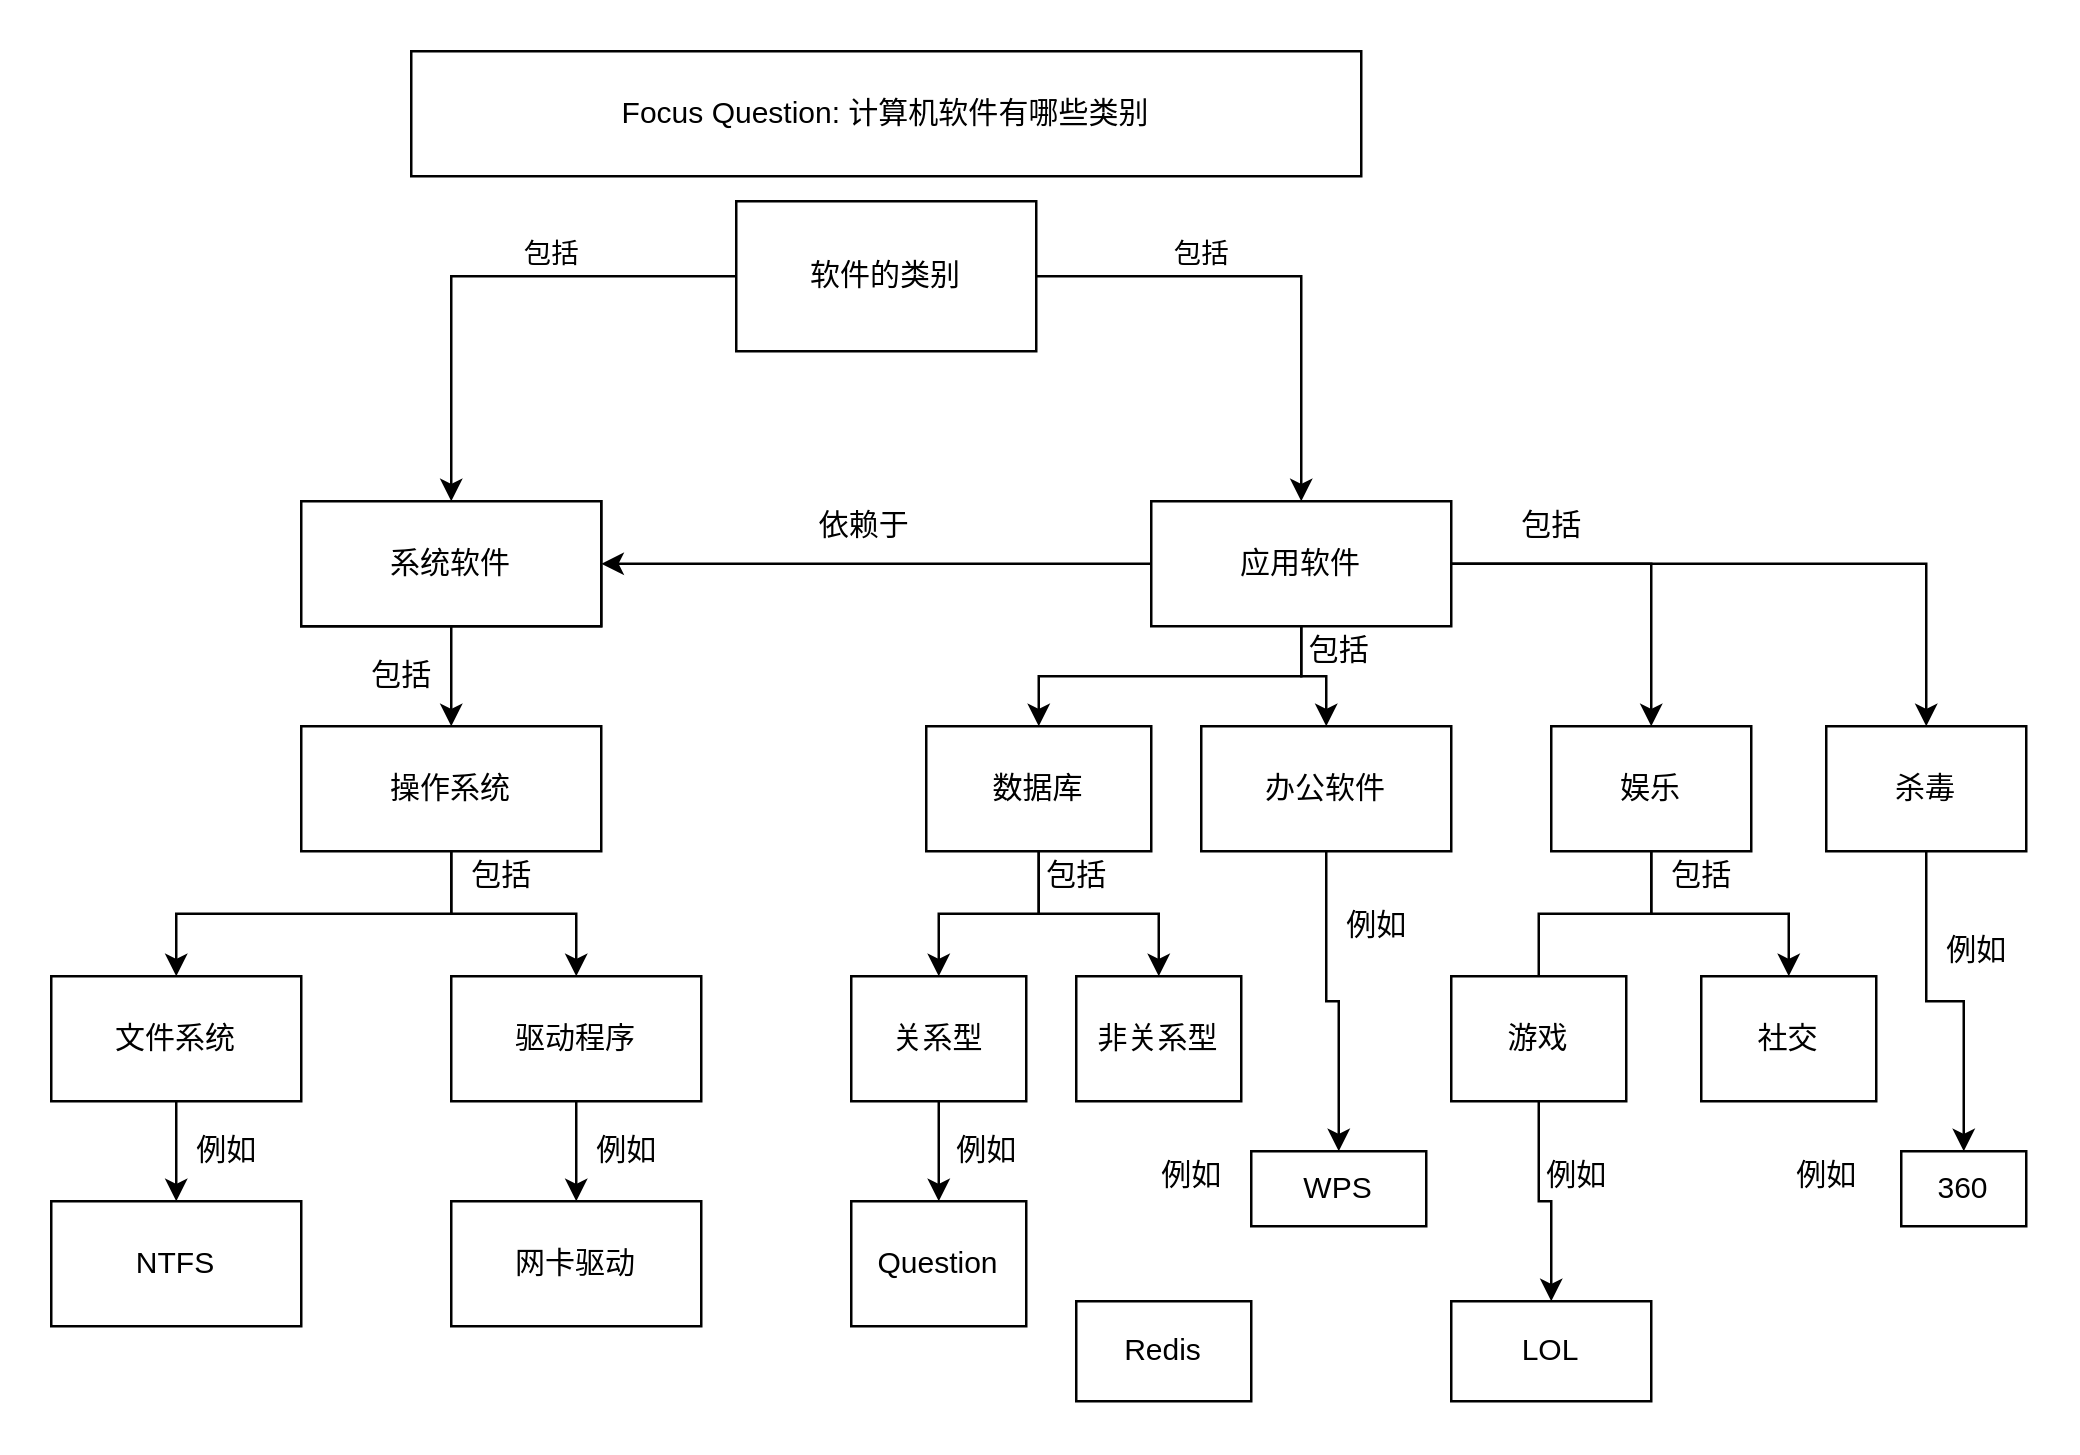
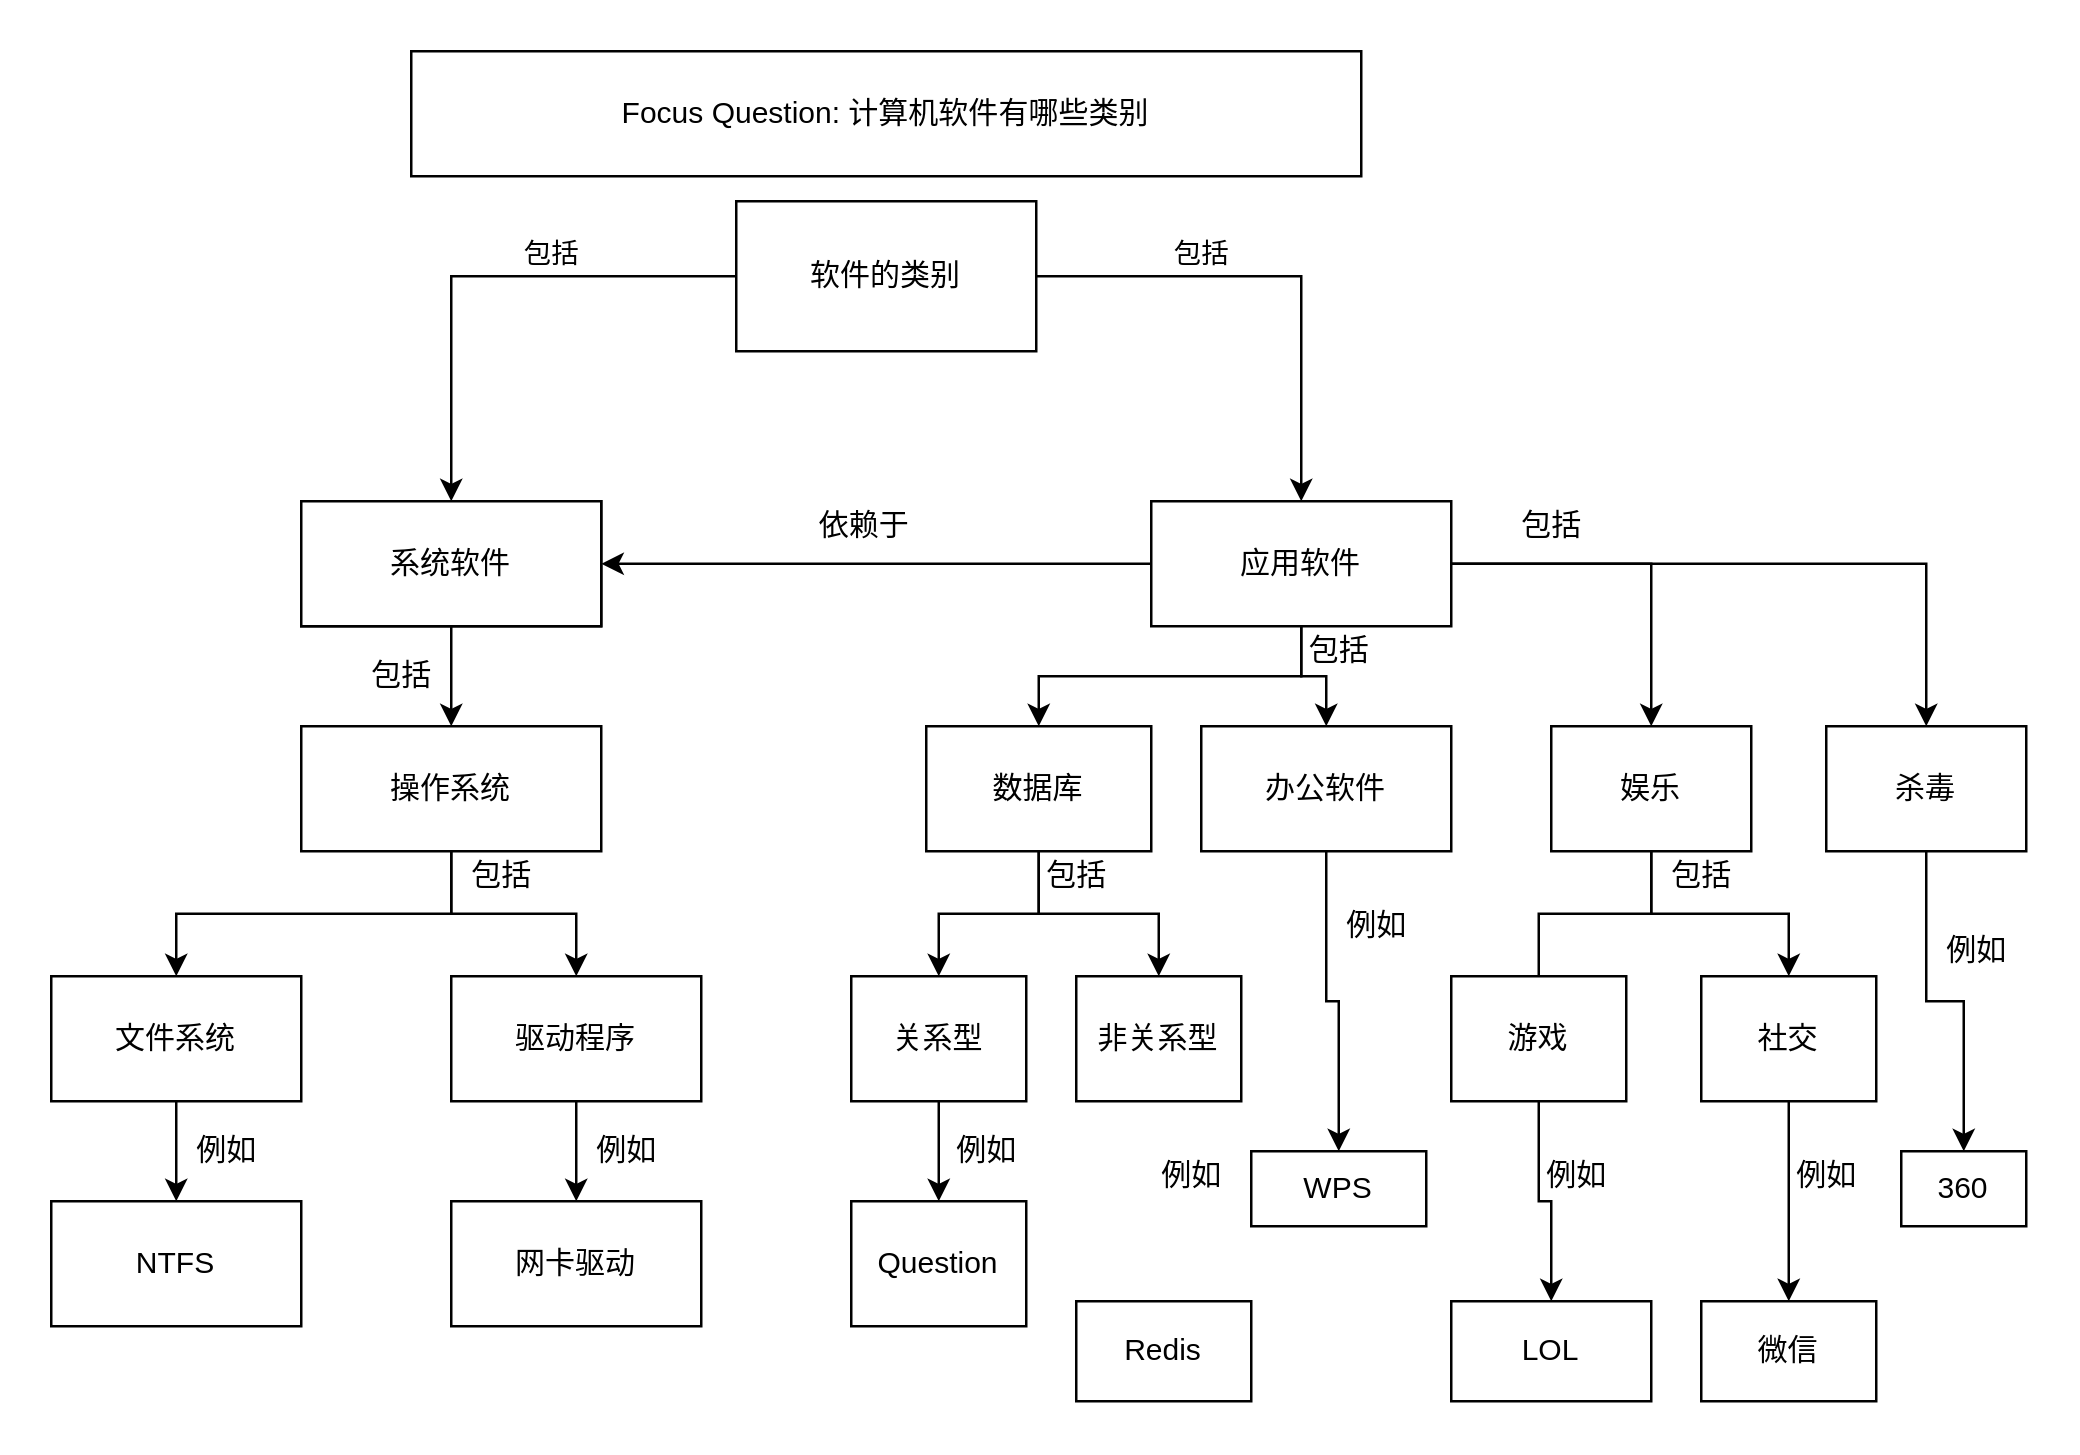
+ <mxCell id="40" style="edgeStyle=orthogonalEdgeStyle;rounded=0;orthogonalLoop=1;jettySize=auto;html=1;entryX=0.5;entryY=0;entryDx=0;entryDy=0;" edge="1" parent="1" source="41" target="48"><mxGeometry relative="1" as="geometry" /></mxCell>
+ <mxCell id="48" value="微信" style="rounded=0;whiteSpace=wrap;html=1;" vertex="1" parent="1"><mxGeometry x="680" y="520" width="70" height="40" as="geometry" /></mxCell>
